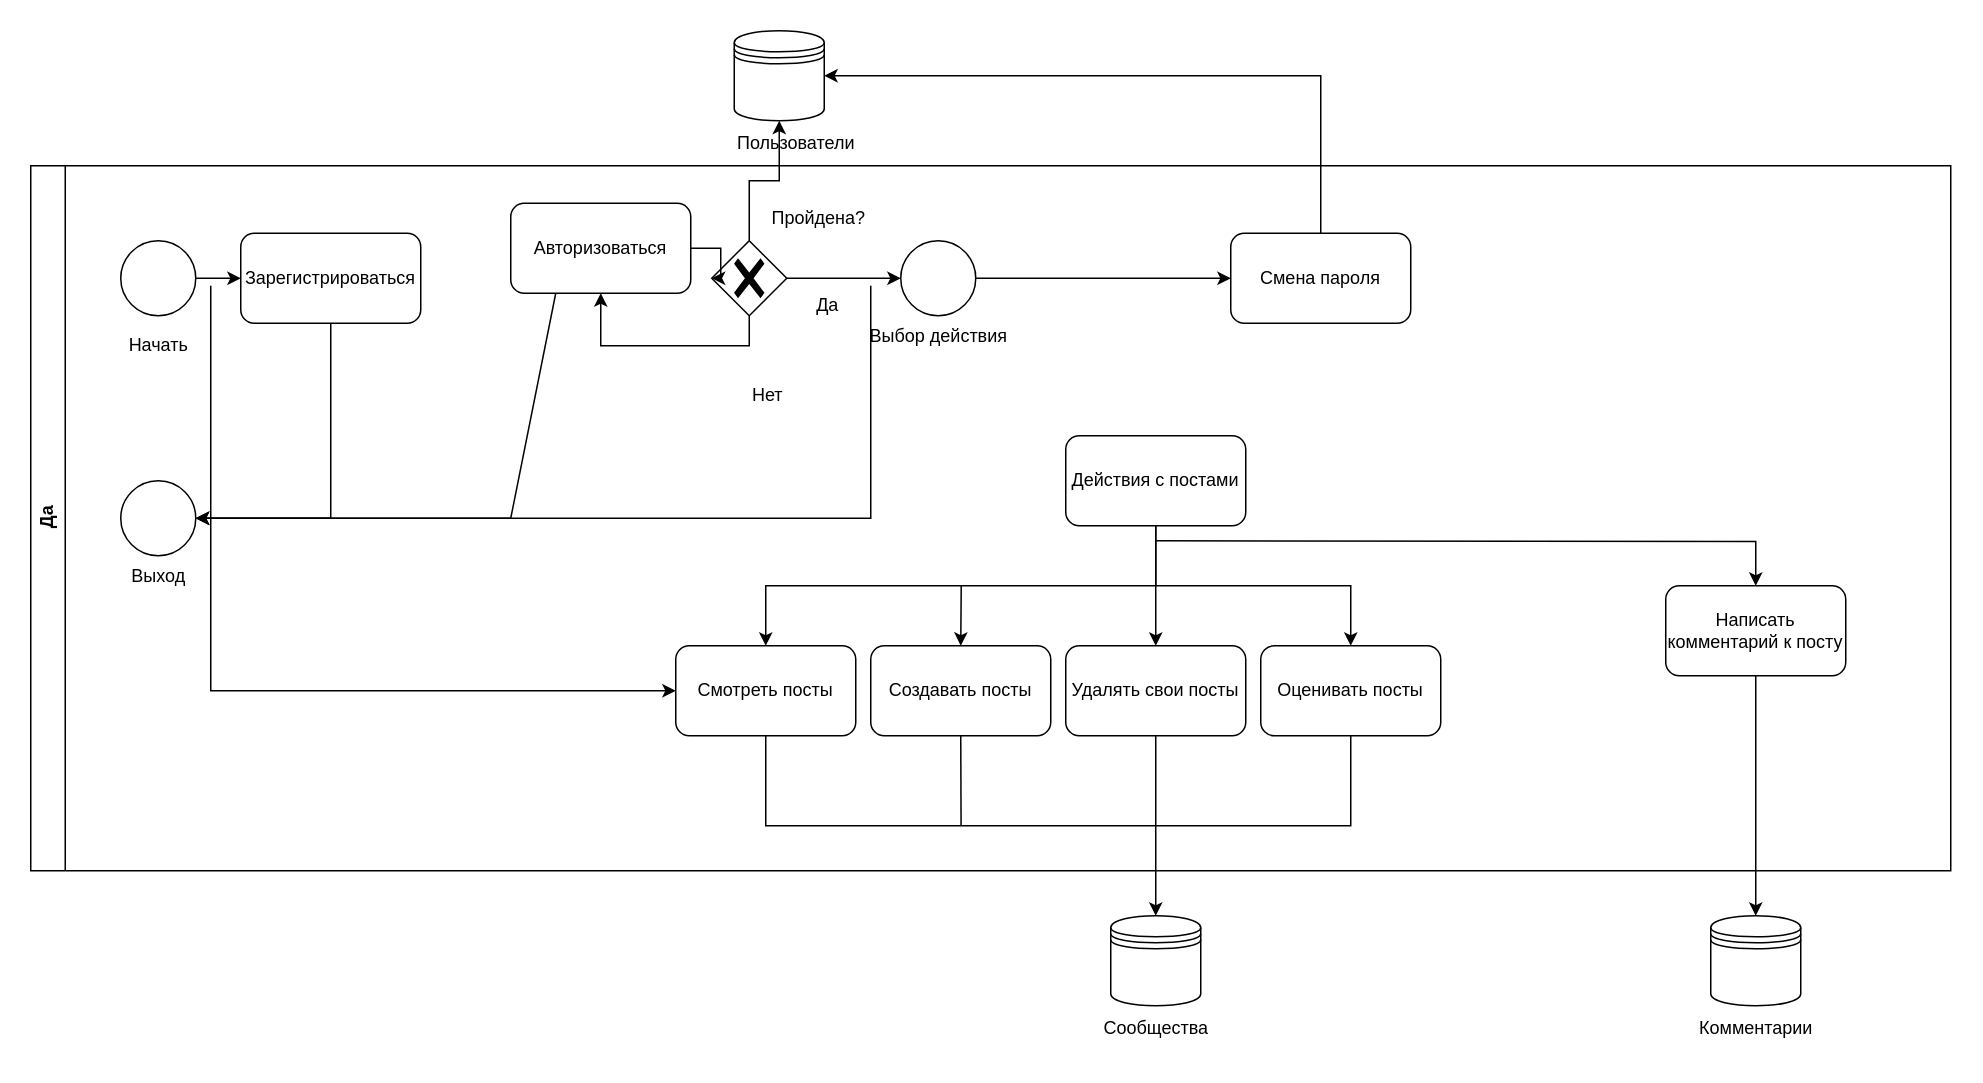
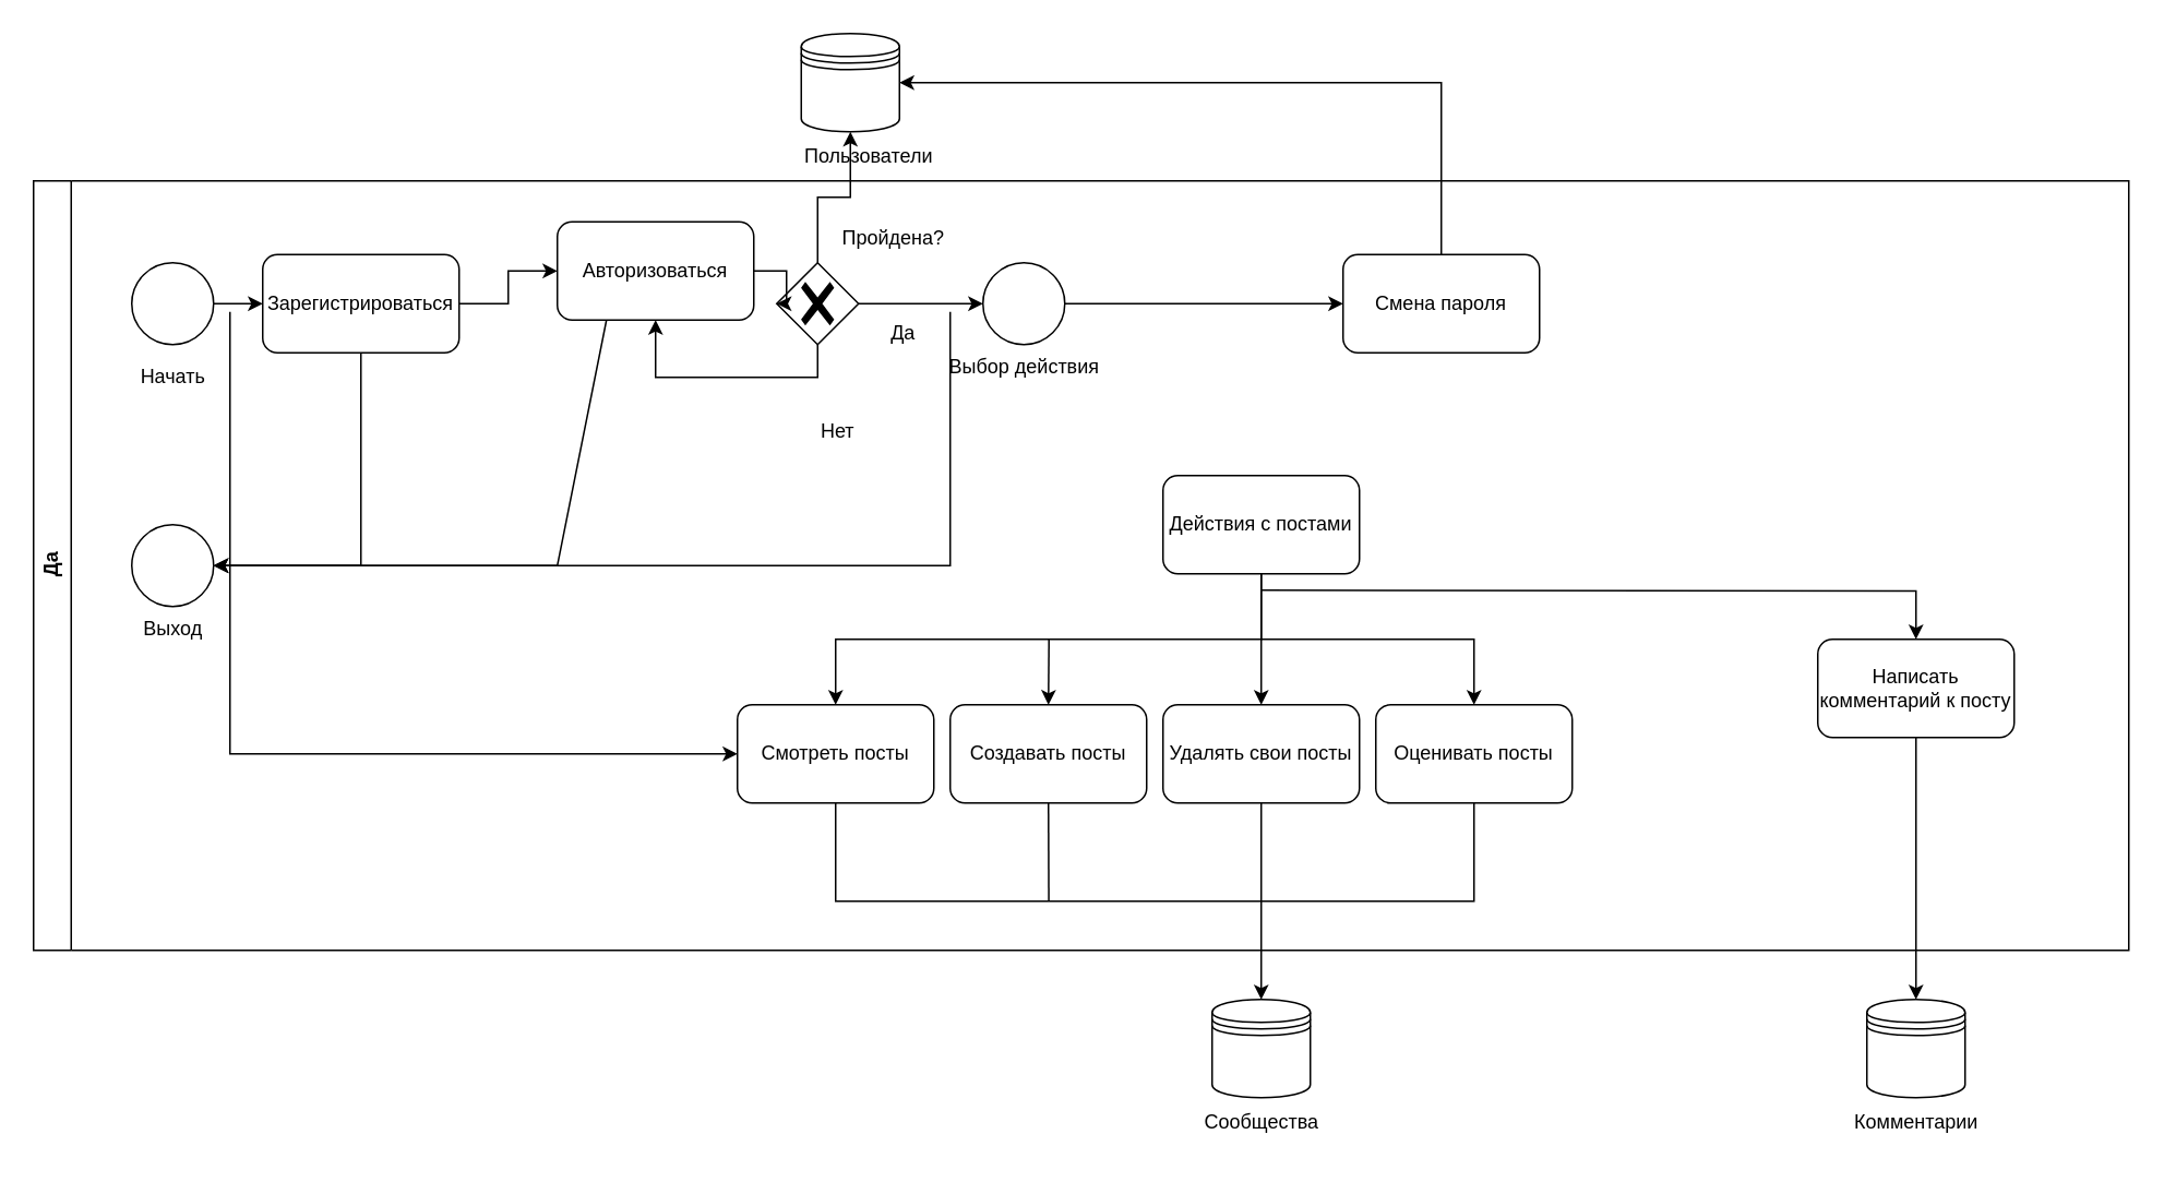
+ <mxCell id="5" value="" style="edgeStyle=orthogonalEdgeStyle;rounded=0;orthogonalLoop=1;jettySize=auto;html=1;" parent="2" source="6" target="7" edge="1"><mxGeometry relative="1" as="geometry" /></mxCell>
